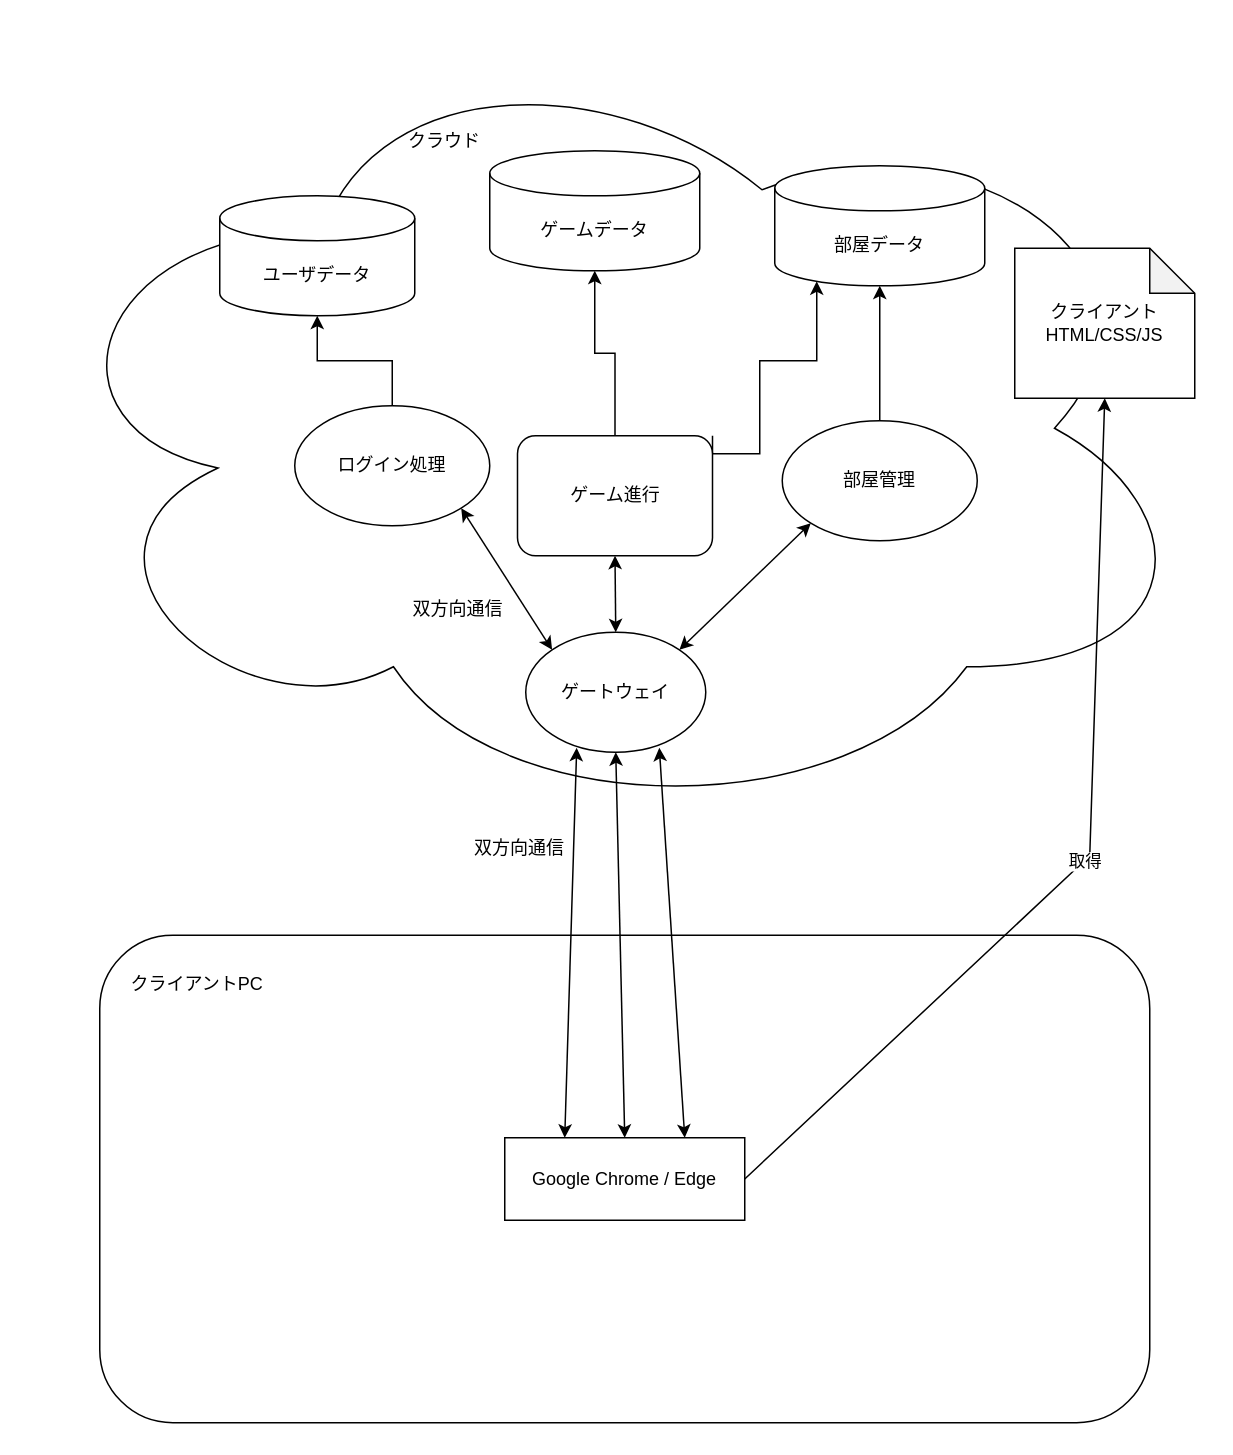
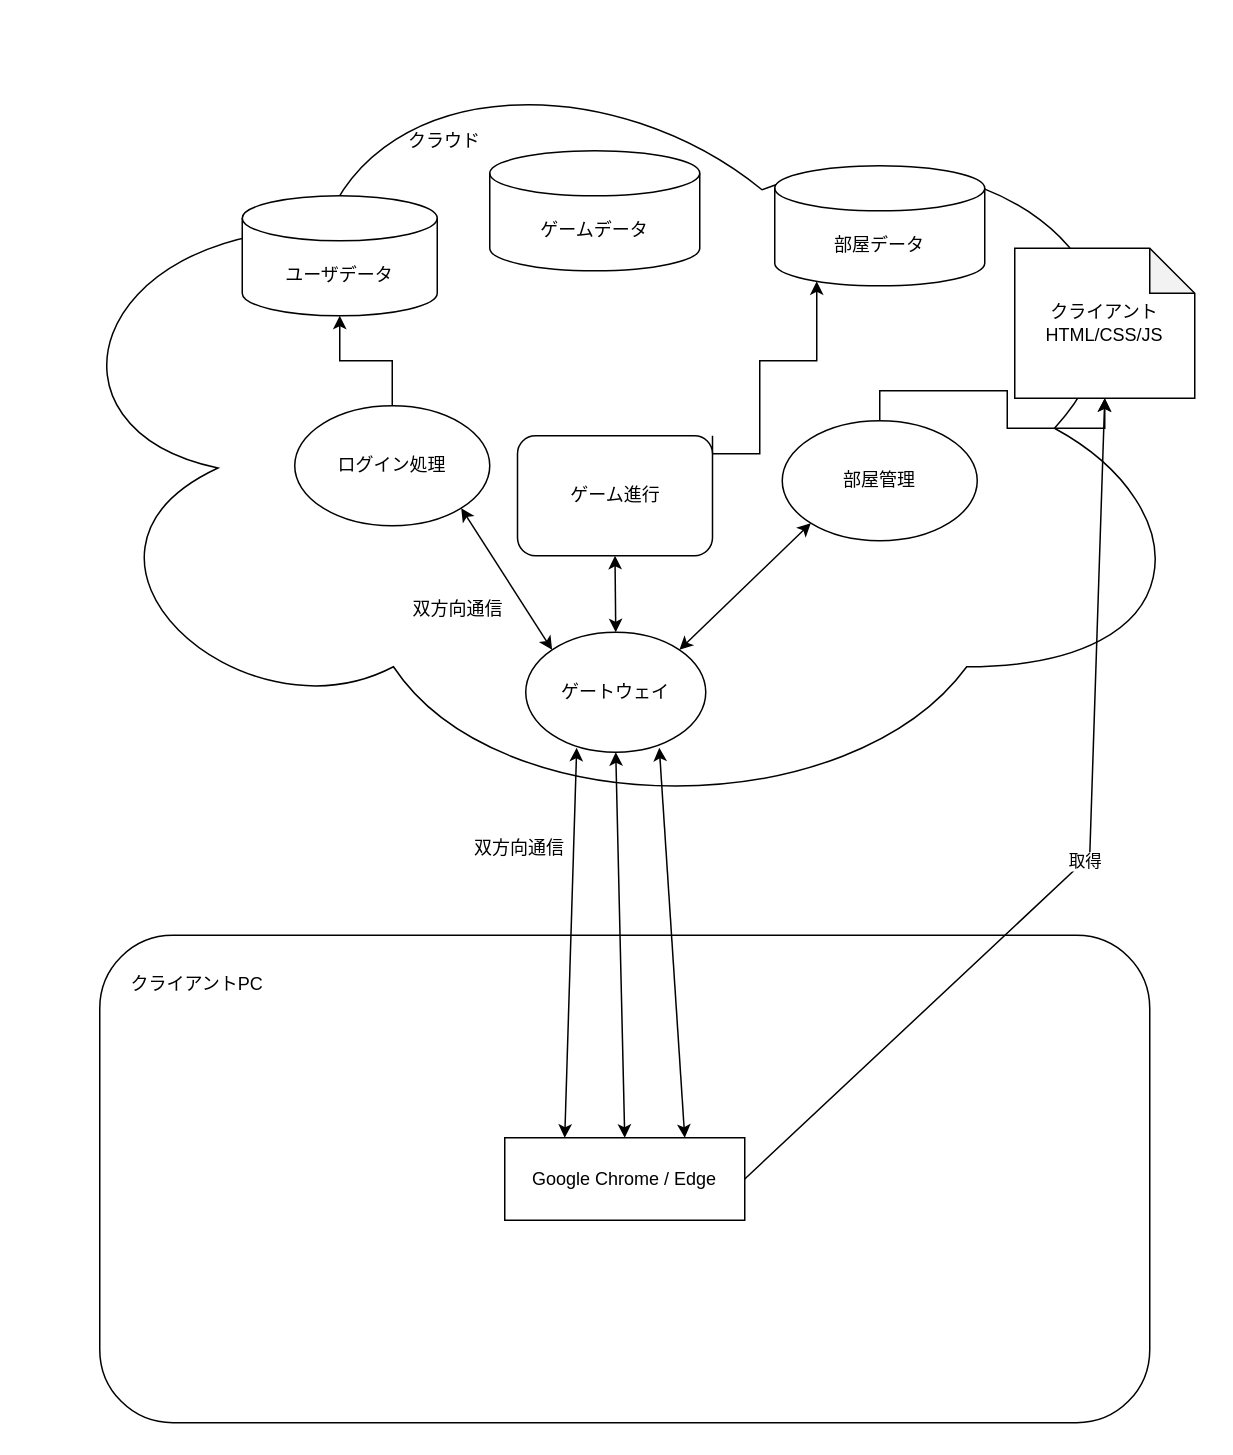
- <mxCell id="3" value="ユーザデータ" style="shape=cylinder3;whiteSpace=wrap;html=1;boundedLbl=1;backgroundOutline=1;size=15;" vertex="1" parent="1"><mxGeometry x="146" y="130" width="130" height="80" as="geometry" /></mxCell>
+ <mxCell id="3" value="ユーザデータ" style="shape=cylinder3;whiteSpace=wrap;html=1;boundedLbl=1;backgroundOutline=1;size=15;" vertex="1" parent="1"><mxGeometry x="161" y="130" width="130" height="80" as="geometry" /></mxCell>
- <mxCell id="10" style="edgeStyle=orthogonalEdgeStyle;rounded=0;orthogonalLoop=1;jettySize=auto;html=1;exitX=0.5;exitY=0;exitDx=0;exitDy=0;entryX=0.5;entryY=1;entryDx=0;entryDy=0;entryPerimeter=0;" edge="1" parent="1" source="11" target="8"><mxGeometry relative="1" as="geometry" /></mxCell>
+ <mxCell id="10" style="edgeStyle=orthogonalEdgeStyle;rounded=0;orthogonalLoop=1;jettySize=auto;html=1;exitX=0.5;exitY=0;exitDx=0;exitDy=0;" edge="1" parent="1" source="11" target="9"><mxGeometry relative="1" as="geometry" /></mxCell>
- <mxCell id="12" style="edgeStyle=orthogonalEdgeStyle;rounded=0;orthogonalLoop=1;jettySize=auto;html=1;exitX=0.5;exitY=0;exitDx=0;exitDy=0;entryX=0.5;entryY=1;entryDx=0;entryDy=0;entryPerimeter=0;" edge="1" parent="1" source="14" target="4"><mxGeometry relative="1" as="geometry" /></mxCell>
